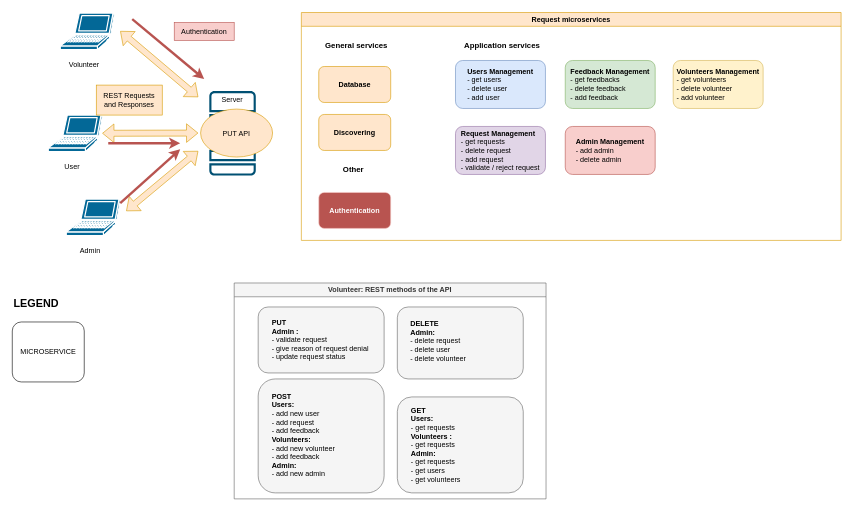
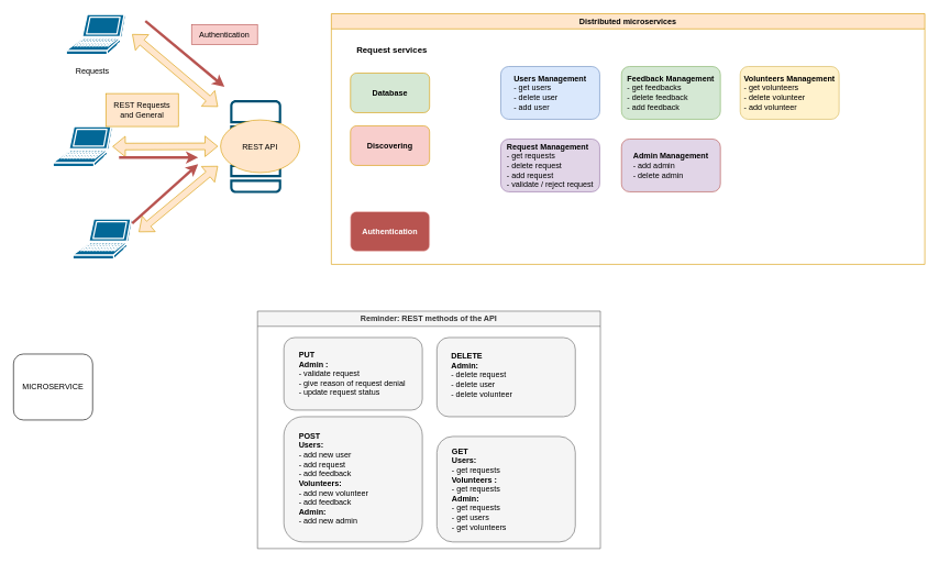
- <mxCell id="35" value="Request microservices" style="swimlane;whiteSpace=wrap;html=1;fillColor=#ffe6cc;strokeColor=#d79b00;" parent="1" vertex="1"><mxGeometry x="502" y="20" width="900" height="380" as="geometry" /></mxCell>
+ <mxCell id="35" value="Distributed microservices" style="swimlane;whiteSpace=wrap;html=1;fillColor=#ffe6cc;strokeColor=#d79b00;" parent="1" vertex="1"><mxGeometry x="502" y="20" width="900" height="380" as="geometry" /></mxCell>
- <mxCell id="31" value="&lt;b&gt;&lt;font style=&quot;font-size: 13px;&quot;&gt;General services&lt;/font&gt;&lt;/b&gt;" style="text;html=1;strokeColor=none;fillColor=none;align=center;verticalAlign=middle;whiteSpace=wrap;rounded=0;" parent="1" vertex="1"><mxGeometry x="539" y="60" width="110" height="30" as="geometry" /></mxCell>
+ <mxCell id="31" value="&lt;b&gt;&lt;font style=&quot;font-size: 13px;&quot;&gt;Request services&lt;/font&gt;&lt;/b&gt;" style="text;html=1;strokeColor=none;fillColor=none;align=center;verticalAlign=middle;whiteSpace=wrap;rounded=0;" parent="1" vertex="1"><mxGeometry x="539" y="60" width="110" height="30" as="geometry" /></mxCell>
- <mxCell id="38" value="&lt;b&gt;&lt;font style=&quot;font-size: 13px;&quot;&gt;Application services&lt;/font&gt;&lt;/b&gt;" style="text;html=1;strokeColor=none;fillColor=none;align=center;verticalAlign=middle;whiteSpace=wrap;rounded=0;" vertex="1" parent="35"><mxGeometry x="250" y="40" width="170" height="30" as="geometry" /></mxCell>
- <mxCell id="8" value="Volunteer" style="text;html=1;strokeColor=none;fillColor=none;align=center;verticalAlign=middle;whiteSpace=wrap;rounded=0;" parent="1" vertex="1"><mxGeometry x="110" y="91.91" width="60" height="30" as="geometry" /></mxCell>
+ <mxCell id="8" value="Requests" style="text;html=1;strokeColor=none;fillColor=none;align=center;verticalAlign=middle;whiteSpace=wrap;rounded=0;" parent="1" vertex="1"><mxGeometry x="110" y="91.91" width="60" height="30" as="geometry" /></mxCell>
- <mxCell id="29" value="&lt;b&gt;Database&lt;/b&gt;" style="rounded=1;whiteSpace=wrap;html=1;fillColor=#ffe6cc;strokeColor=#d79b00;" parent="1" vertex="1"><mxGeometry x="531" y="110" width="120" height="60" as="geometry" /></mxCell>
+ <mxCell id="29" value="&lt;b&gt;Database&lt;/b&gt;" style="rounded=1;whiteSpace=wrap;html=1;fillColor=#d5e8d4;strokeColor=#d79b00;" parent="1" vertex="1"><mxGeometry x="531" y="110" width="120" height="60" as="geometry" /></mxCell>
- <mxCell id="17" value="REST Requests and Responses" style="text;html=1;strokeColor=#d79b00;fillColor=#ffe6cc;align=center;verticalAlign=middle;whiteSpace=wrap;rounded=0;" parent="1" vertex="1"><mxGeometry x="160" y="141" width="110" height="50" as="geometry" /></mxCell>
+ <mxCell id="17" value="REST Requests and General" style="text;html=1;strokeColor=#d79b00;fillColor=#ffe6cc;align=center;verticalAlign=middle;whiteSpace=wrap;rounded=0;" parent="1" vertex="1"><mxGeometry x="160" y="141" width="110" height="50" as="geometry" /></mxCell>
- <mxCell id="16" value="Server" style="text;html=1;strokeColor=none;fillColor=none;align=center;verticalAlign=middle;whiteSpace=wrap;rounded=0;" parent="1" vertex="1"><mxGeometry x="357.25" y="151" width="60" height="30" as="geometry" /></mxCell>
- <mxCell id="28" value="&lt;b&gt;Discovering&lt;/b&gt;" style="rounded=1;whiteSpace=wrap;html=1;fillColor=#ffe6cc;strokeColor=#d79b00;" parent="1" vertex="1"><mxGeometry x="531" y="190" width="120" height="60" as="geometry" /></mxCell>
+ <mxCell id="28" value="&lt;b&gt;Discovering&lt;/b&gt;" style="rounded=1;whiteSpace=wrap;html=1;fillColor=#f8cecc;strokeColor=#d79b00;" parent="1" vertex="1"><mxGeometry x="531" y="190" width="120" height="60" as="geometry" /></mxCell>
- <mxCell id="6" value="PUT API" style="text;html=1;strokeColor=none;fillColor=none;align=center;verticalAlign=middle;whiteSpace=wrap;rounded=0;" parent="1" vertex="1"><mxGeometry x="364" y="208" width="60" height="30" as="geometry" /></mxCell>
+ <mxCell id="6" value="REST API" style="text;html=1;strokeColor=none;fillColor=none;align=center;verticalAlign=middle;whiteSpace=wrap;rounded=0;" parent="1" vertex="1"><mxGeometry x="364" y="208" width="60" height="30" as="geometry" /></mxCell>
- <mxCell id="42" value="&lt;div style=&quot;text-align: left;&quot;&gt;&lt;span style=&quot;background-color: initial;&quot;&gt;&lt;b&gt;Admin Management&lt;/b&gt;&lt;/span&gt;&lt;/div&gt;&lt;div style=&quot;text-align: left;&quot;&gt;&lt;span style=&quot;background-color: initial;&quot;&gt;- add admin&amp;nbsp;&lt;/span&gt;&lt;/div&gt;&lt;div style=&quot;text-align: left;&quot;&gt;&lt;span style=&quot;background-color: initial;&quot;&gt;- delete admin&amp;nbsp;&lt;/span&gt;&lt;/div&gt;" style="rounded=1;whiteSpace=wrap;html=1;fillColor=#f8cecc;strokeColor=#b85450;" vertex="1" parent="35"><mxGeometry x="440" y="190" width="150" height="80" as="geometry" /></mxCell>
+ <mxCell id="42" value="&lt;div style=&quot;text-align: left;&quot;&gt;&lt;span style=&quot;background-color: initial;&quot;&gt;&lt;b&gt;Admin Management&lt;/b&gt;&lt;/span&gt;&lt;/div&gt;&lt;div style=&quot;text-align: left;&quot;&gt;&lt;span style=&quot;background-color: initial;&quot;&gt;- add admin&amp;nbsp;&lt;/span&gt;&lt;/div&gt;&lt;div style=&quot;text-align: left;&quot;&gt;&lt;span style=&quot;background-color: initial;&quot;&gt;- delete admin&amp;nbsp;&lt;/span&gt;&lt;/div&gt;" style="rounded=1;whiteSpace=wrap;html=1;fillColor=#e1d5e7;strokeColor=#b85450;" vertex="1" parent="35"><mxGeometry x="440" y="190" width="150" height="80" as="geometry" /></mxCell>
- <mxCell id="5" value="User" style="text;html=1;strokeColor=none;fillColor=none;align=center;verticalAlign=middle;whiteSpace=wrap;rounded=0;" parent="1" vertex="1"><mxGeometry x="90" y="261.91" width="60" height="30" as="geometry" /></mxCell>
- <mxCell id="32" value="&lt;b&gt;&lt;font style=&quot;font-size: 13px;&quot;&gt;Other&lt;/font&gt;&lt;/b&gt;" style="text;html=1;strokeColor=none;fillColor=none;align=center;verticalAlign=middle;whiteSpace=wrap;rounded=0;" parent="1" vertex="1"><mxGeometry x="535" y="267" width="108" height="30" as="geometry" /></mxCell>
- <mxCell id="10" value="Admin" style="text;html=1;strokeColor=none;fillColor=none;align=center;verticalAlign=middle;whiteSpace=wrap;rounded=0;" parent="1" vertex="1"><mxGeometry x="120" y="401.91" width="60" height="30" as="geometry" /></mxCell>
- <mxCell id="30" value="Volunteer: REST methods of the API" style="swimlane;whiteSpace=wrap;html=1;fillColor=#f5f5f5;fontColor=#333333;strokeColor=#666666;" parent="1" vertex="1"><mxGeometry x="390" y="471" width="520" height="360" as="geometry" /></mxCell>
+ <mxCell id="30" value="Reminder: REST methods of the API" style="swimlane;whiteSpace=wrap;html=1;fillColor=#f5f5f5;fontColor=#333333;strokeColor=#666666;" parent="1" vertex="1"><mxGeometry x="390" y="471" width="520" height="360" as="geometry" /></mxCell>
- <mxCell id="27" value="&lt;font style=&quot;font-size: 18px;&quot;&gt;LEGEND&lt;/font&gt;" style="text;html=1;strokeColor=none;fillColor=none;align=center;verticalAlign=middle;whiteSpace=wrap;rounded=0;fontStyle=1" parent="1" vertex="1"><mxGeometry x="30" y="491" width="60" height="30" as="geometry" /></mxCell>
